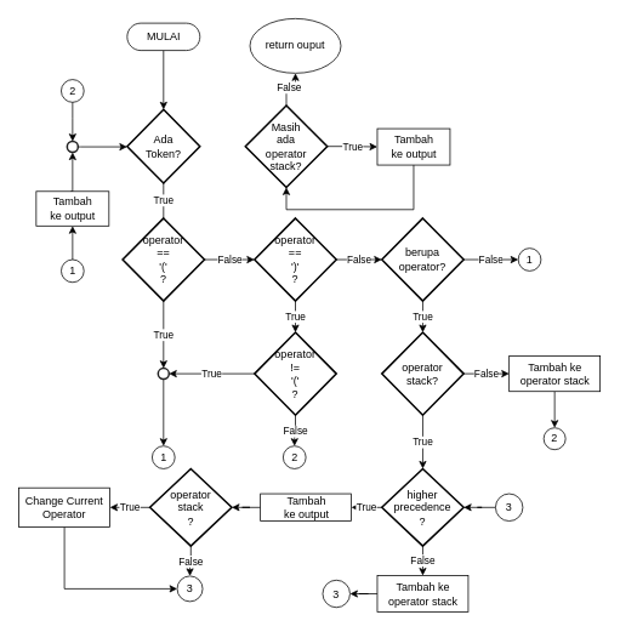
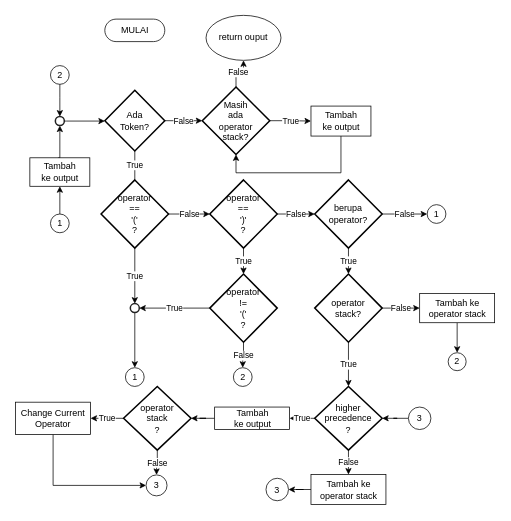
- <mxCell id="2" style="edgeStyle=orthogonalEdgeStyle;rounded=0;orthogonalLoop=1;jettySize=auto;html=1;" parent="1" source="3" target="6" edge="1"><mxGeometry relative="1" as="geometry" /></mxCell>
+ <mxCell id="4" value="False" style="edgeStyle=orthogonalEdgeStyle;rounded=0;orthogonalLoop=1;jettySize=auto;html=1;entryX=0;entryY=0.5;entryDx=0;entryDy=0;entryPerimeter=0;" parent="1" source="6" target="26" edge="1"><mxGeometry relative="1" as="geometry" /></mxCell>
